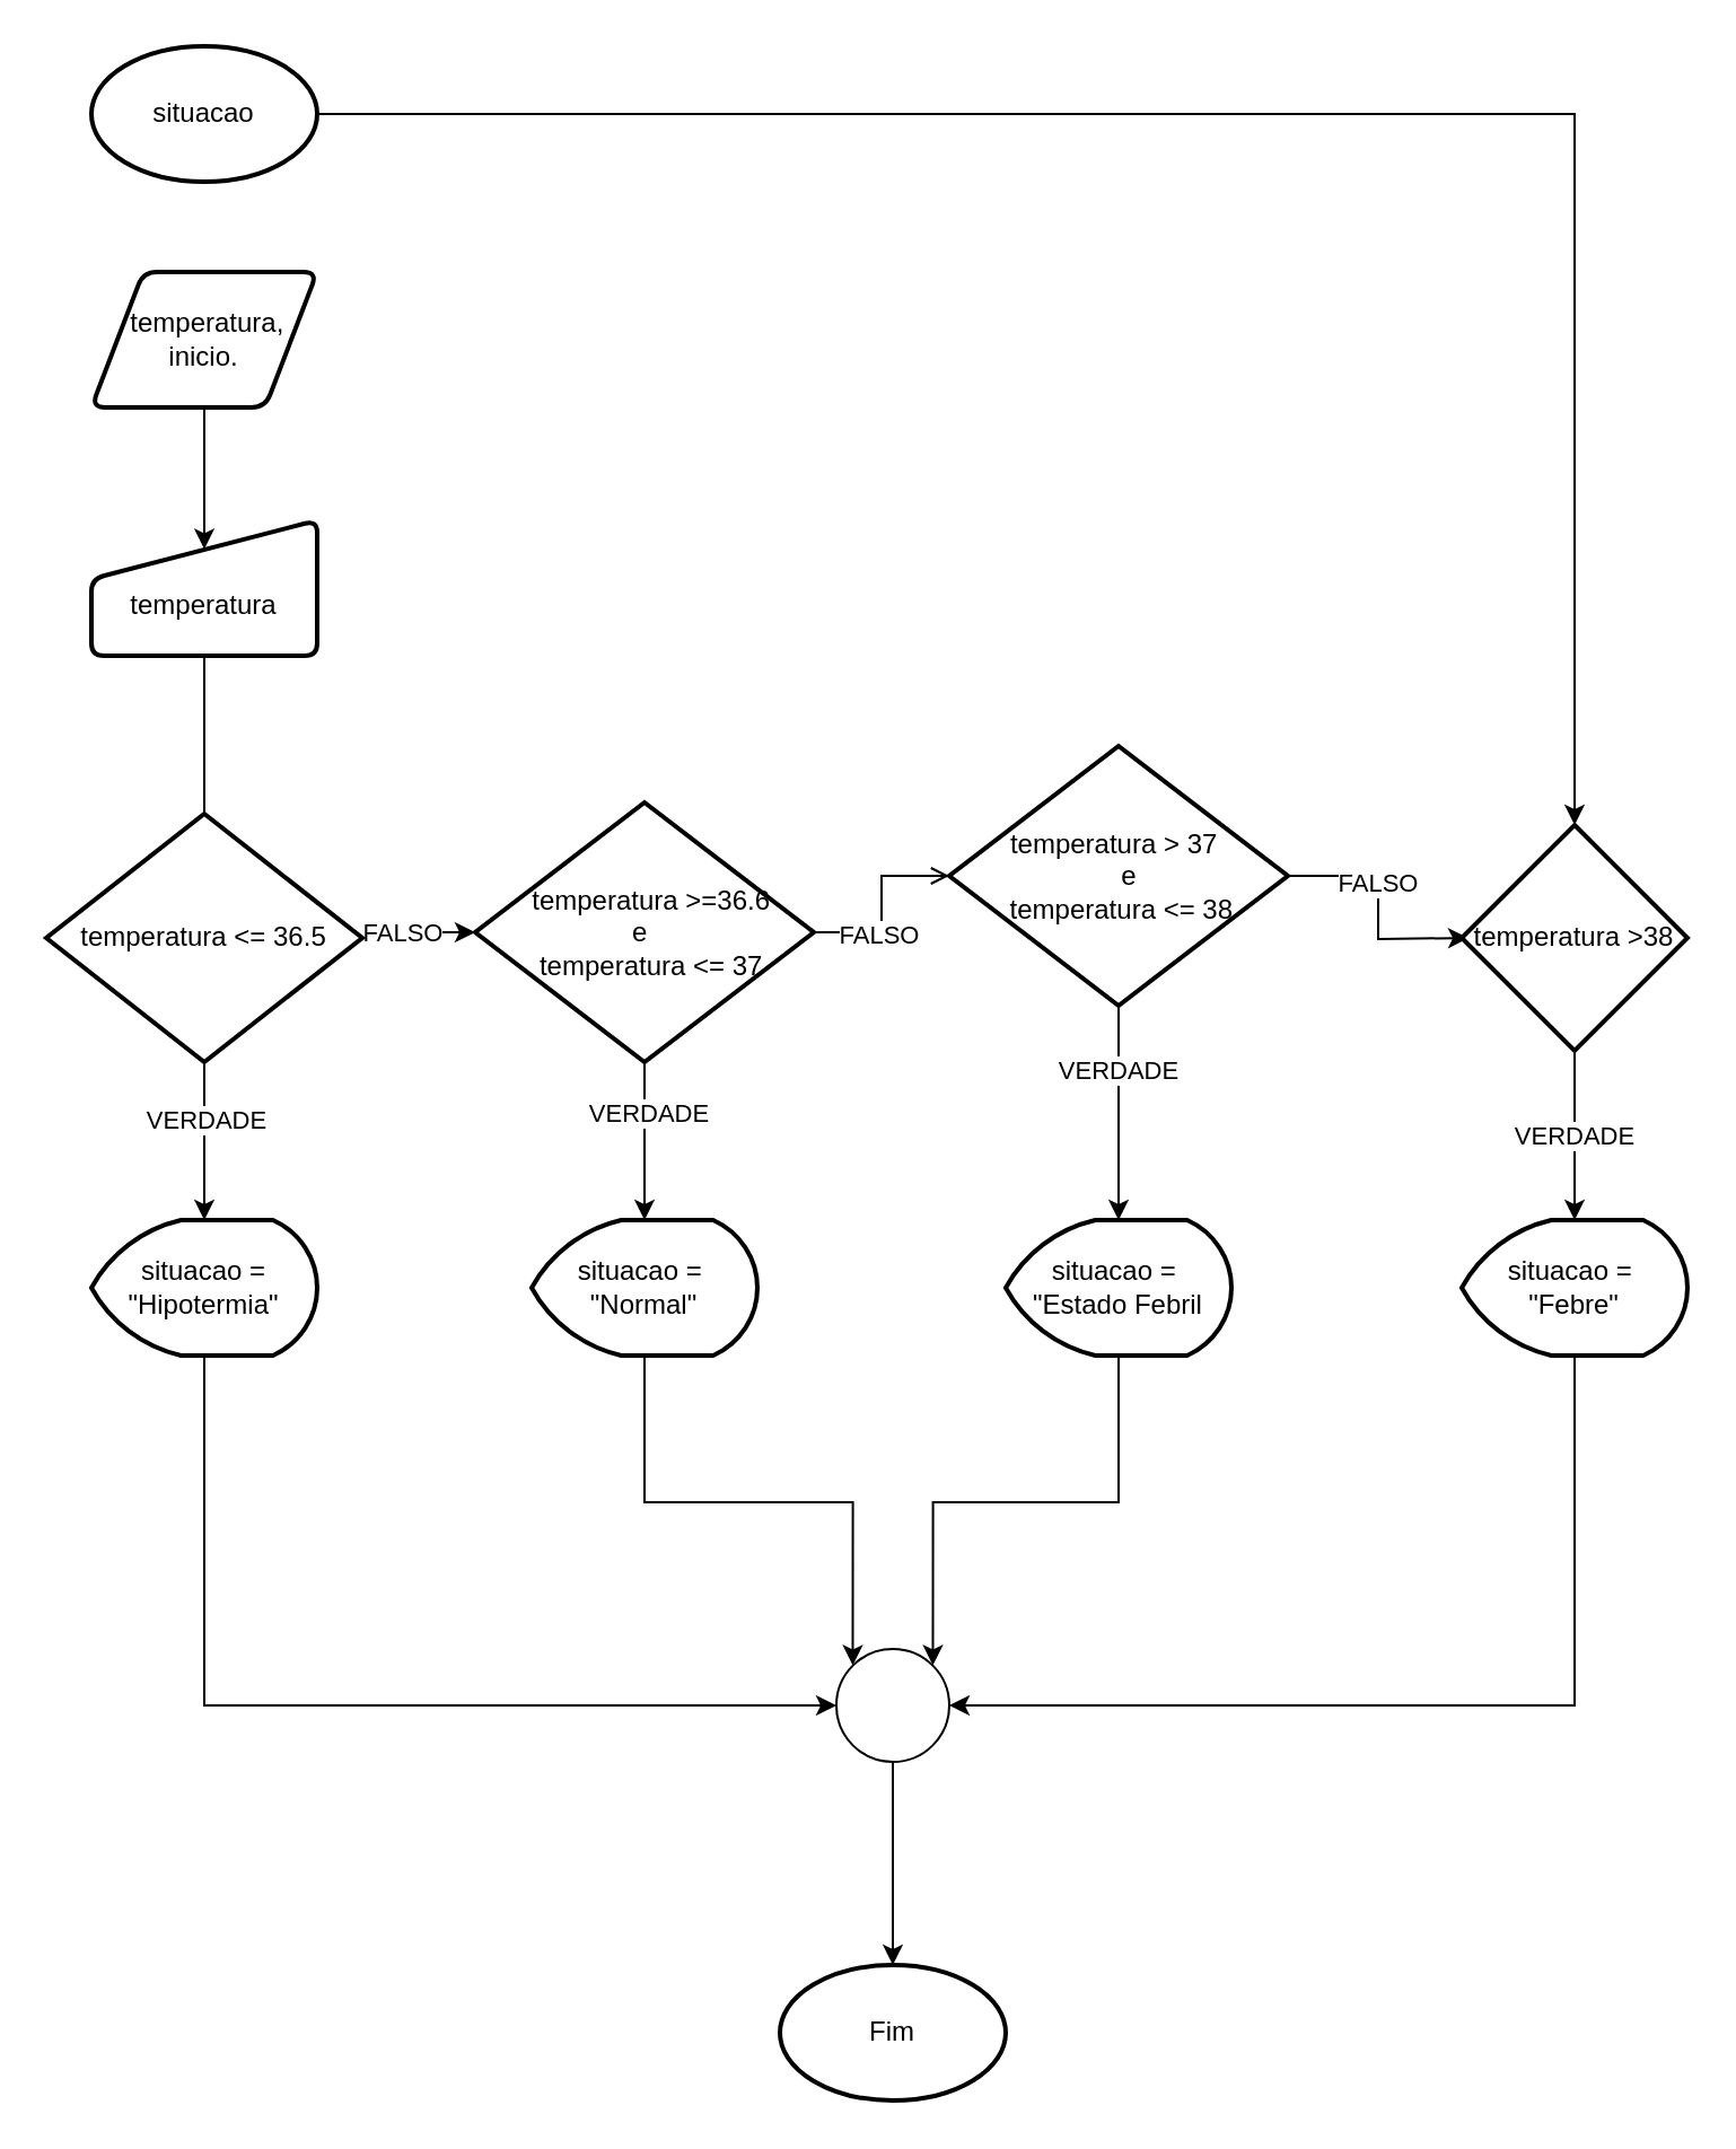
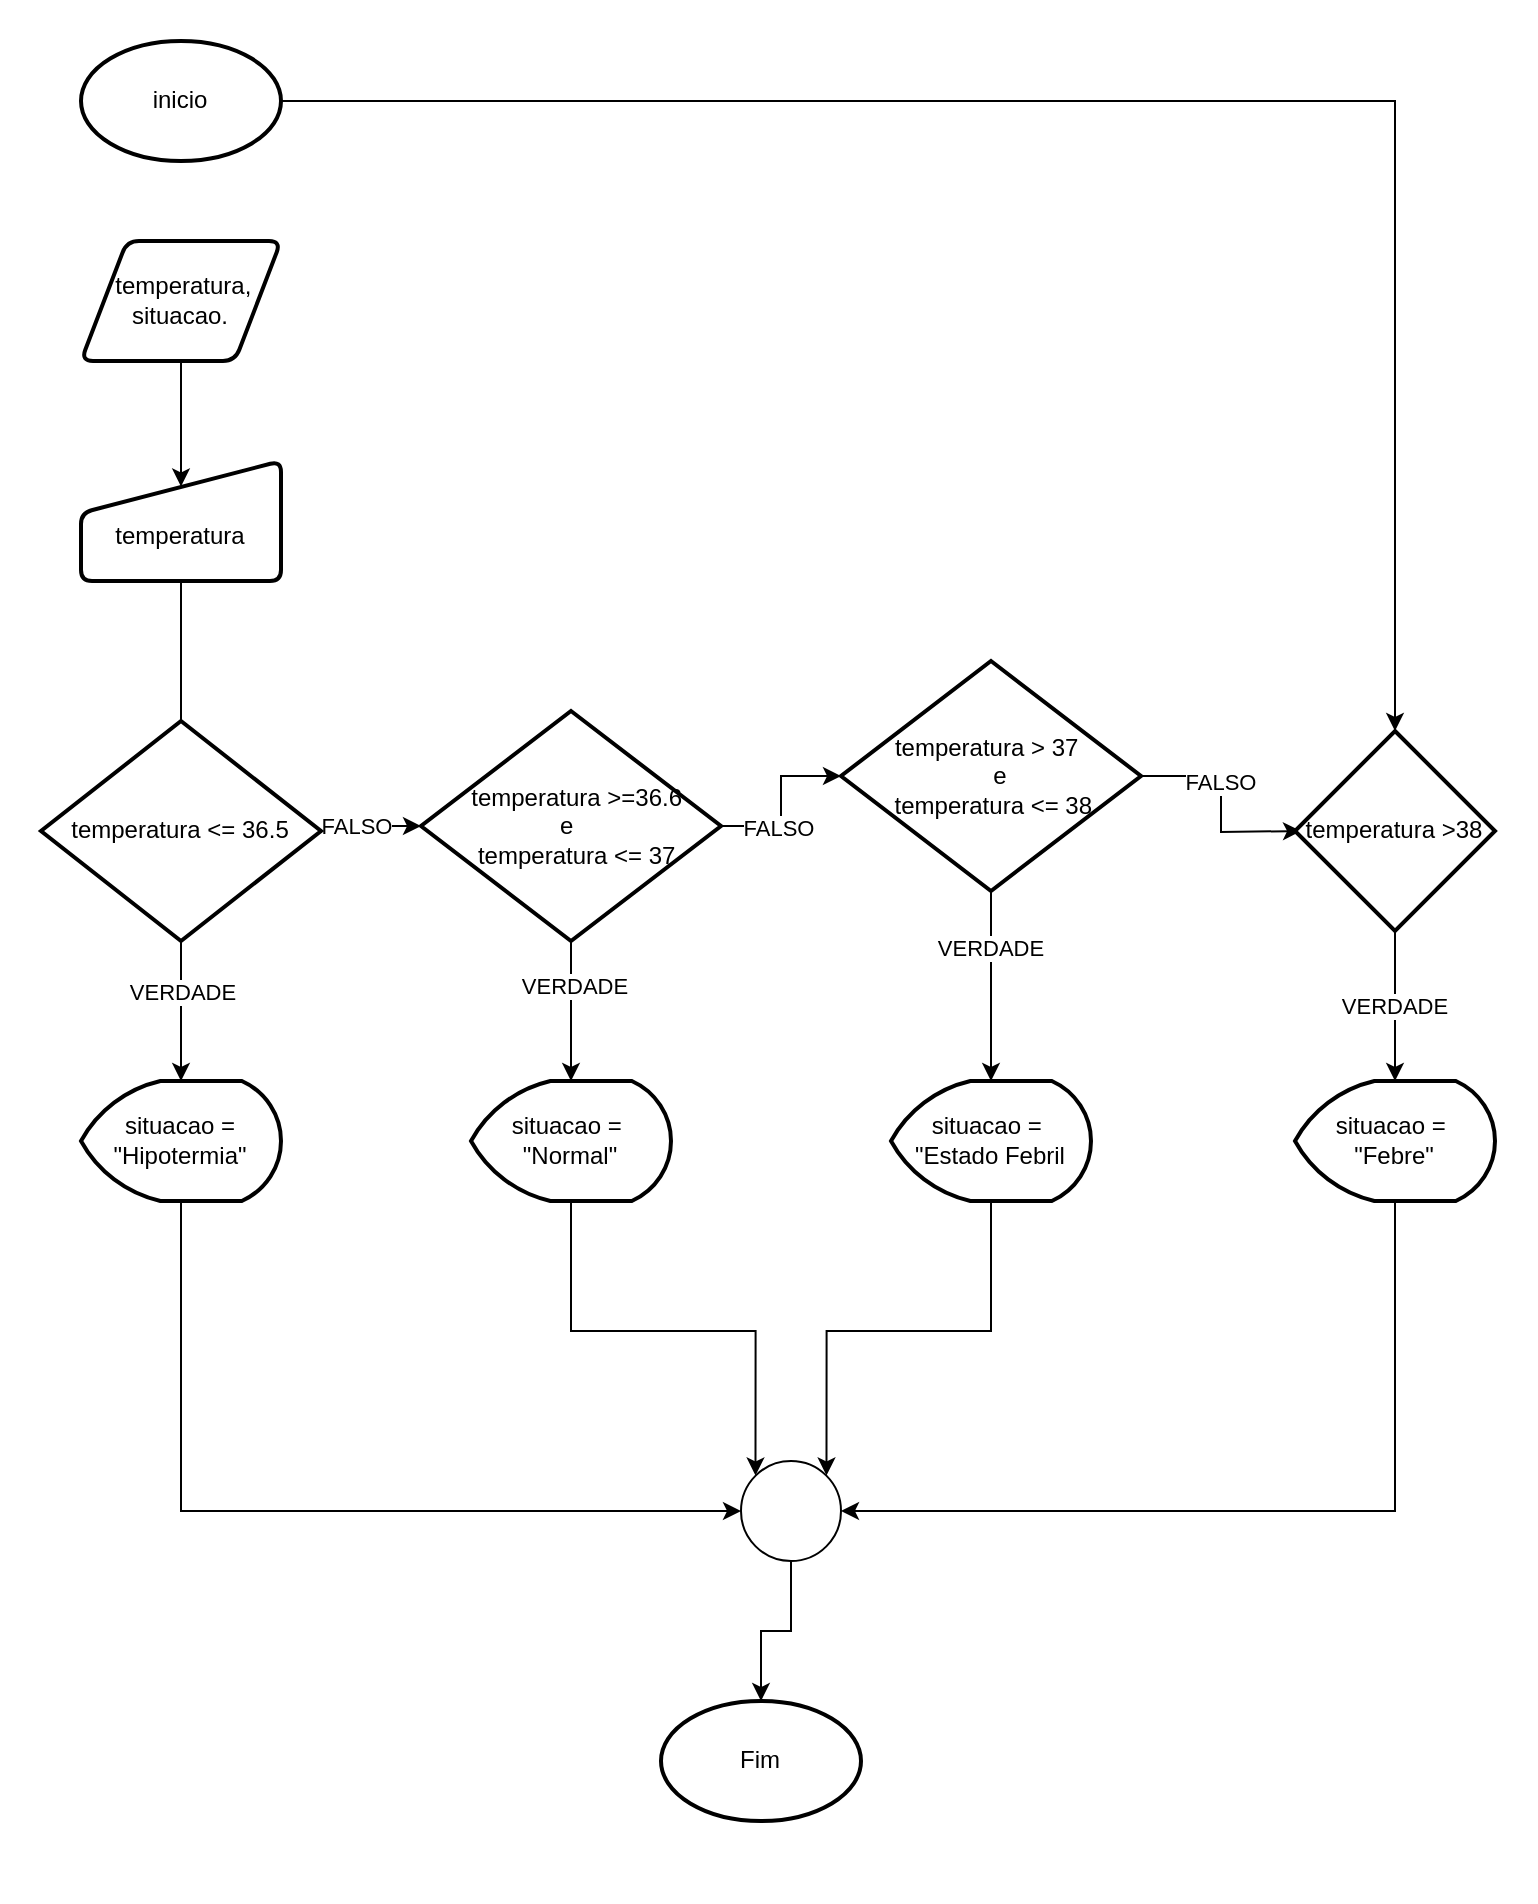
- <mxCell id="3" value="situacao" style="strokeWidth=2;html=1;shape=mxgraph.flowchart.start_1;whiteSpace=wrap;" parent="1" vertex="1"><mxGeometry x="40" y="20" width="100" height="60" as="geometry" /></mxCell>
+ <mxCell id="3" value="inicio" style="strokeWidth=2;html=1;shape=mxgraph.flowchart.start_1;whiteSpace=wrap;" parent="1" vertex="1"><mxGeometry x="40" y="20" width="100" height="60" as="geometry" /></mxCell>
- <mxCell id="5" value="&amp;nbsp;temperatura,&lt;div&gt;inicio.&lt;/div&gt;" style="shape=parallelogram;html=1;strokeWidth=2;perimeter=parallelogramPerimeter;whiteSpace=wrap;rounded=1;arcSize=12;size=0.23;" parent="1" vertex="1"><mxGeometry x="40" y="120" width="100" height="60" as="geometry" /></mxCell>
+ <mxCell id="5" value="&amp;nbsp;temperatura,&lt;div&gt;situacao.&lt;/div&gt;" style="shape=parallelogram;html=1;strokeWidth=2;perimeter=parallelogramPerimeter;whiteSpace=wrap;rounded=1;arcSize=12;size=0.23;" parent="1" vertex="1"><mxGeometry x="40" y="120" width="100" height="60" as="geometry" /></mxCell>
- <mxCell id="16" value="" style="edgeStyle=orthogonalEdgeStyle;rounded=0;orthogonalLoop=1;jettySize=auto;html=1;endArrow=open;" parent="1" source="18" target="22" edge="1"><mxGeometry relative="1" as="geometry" /></mxCell>
+ <mxCell id="16" value="" style="edgeStyle=orthogonalEdgeStyle;rounded=0;orthogonalLoop=1;jettySize=auto;html=1;" parent="1" source="18" target="22" edge="1"><mxGeometry relative="1" as="geometry" /></mxCell>
- <mxCell id="34" value="Fim" style="strokeWidth=2;html=1;shape=mxgraph.flowchart.start_1;whiteSpace=wrap;" parent="1" vertex="1"><mxGeometry x="345" y="870" width="100" height="60" as="geometry" /></mxCell>
+ <mxCell id="34" value="Fim" style="strokeWidth=2;html=1;shape=mxgraph.flowchart.start_1;whiteSpace=wrap;" parent="1" vertex="1"><mxGeometry x="330" y="850" width="100" height="60" as="geometry" /></mxCell>
